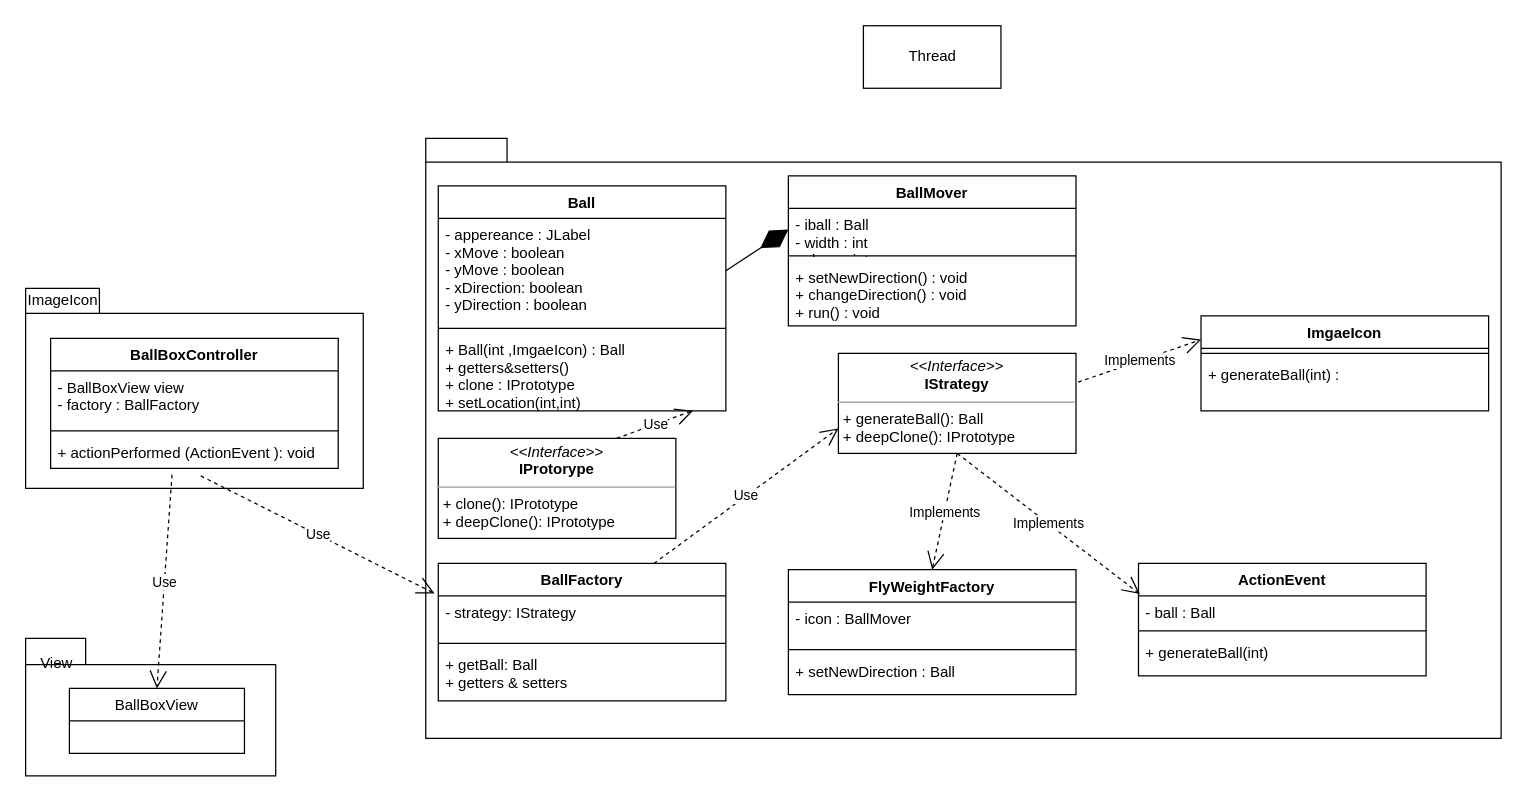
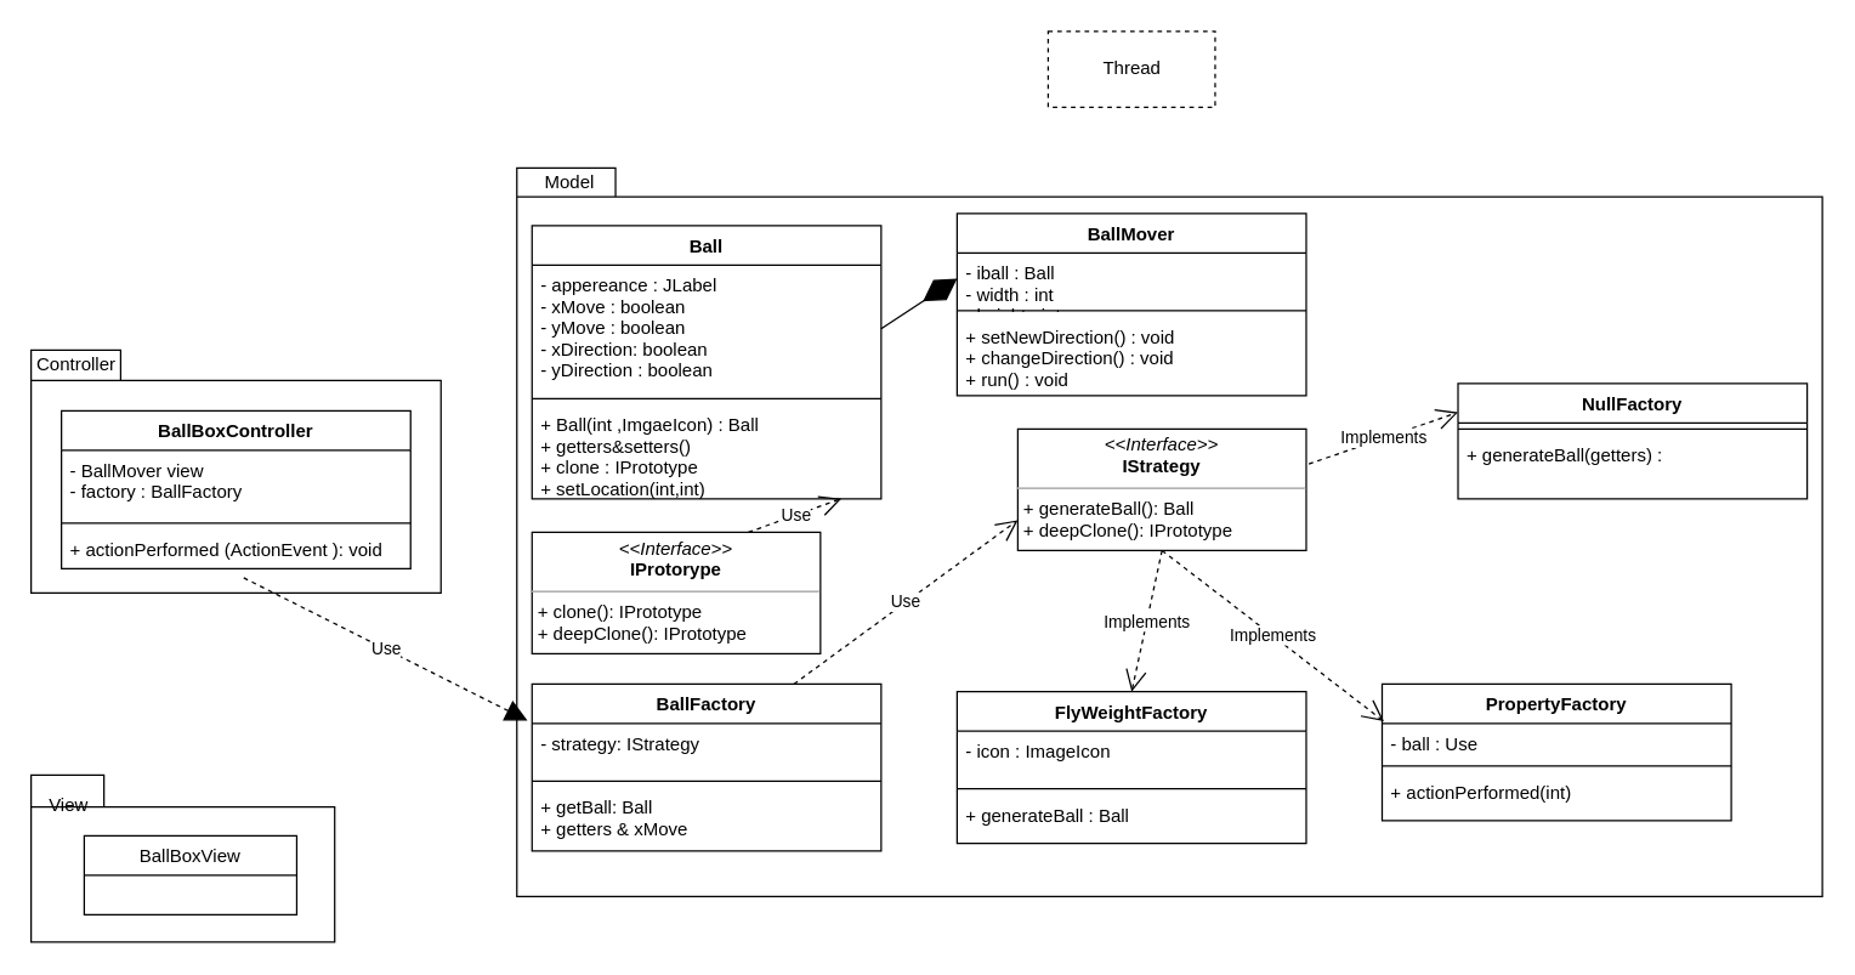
- <mxCell id="40" value="Thread" style="html=1;" vertex="1" parent="1"><mxGeometry x="690" y="20" width="110" height="50" as="geometry" /></mxCell>
+ <mxCell id="40" value="Thread" style="html=1;dashed=1;" vertex="1" parent="1"><mxGeometry x="690" y="20" width="110" height="50" as="geometry" /></mxCell>
+ <mxCell id="13" value="Model&lt;br&gt;" style="text;html=1;strokeColor=none;fillColor=none;align=center;verticalAlign=middle;whiteSpace=wrap;rounded=0;" vertex="1" parent="1"><mxGeometry x="355" y="110" width="40" height="20" as="geometry" /></mxCell>
- <mxCell id="27" value="- iball : Ball&#10;- width : int&#10;- clone : int" style="text;strokeColor=none;fillColor=none;align=left;verticalAlign=top;spacingLeft=4;spacingRight=4;overflow=hidden;rotatable=0;points=[[0,0.5],[1,0.5]];portConstraint=eastwest;" vertex="1" parent="26"><mxGeometry y="26" width="230" height="34" as="geometry" /></mxCell>
+ <mxCell id="27" value="- iball : Ball&#10;- width : int&#10;- height : int" style="text;strokeColor=none;fillColor=none;align=left;verticalAlign=top;spacingLeft=4;spacingRight=4;overflow=hidden;rotatable=0;points=[[0,0.5],[1,0.5]];portConstraint=eastwest;" vertex="1" parent="26"><mxGeometry y="26" width="230" height="34" as="geometry" /></mxCell>
- <mxCell id="6" value="ImageIcon" style="text;html=1;strokeColor=none;fillColor=none;align=center;verticalAlign=middle;whiteSpace=wrap;rounded=0;" vertex="1" parent="1"><mxGeometry x="30" y="230" width="40" height="20" as="geometry" /></mxCell>
+ <mxCell id="6" value="Controller" style="text;html=1;strokeColor=none;fillColor=none;align=center;verticalAlign=middle;whiteSpace=wrap;rounded=0;" vertex="1" parent="1"><mxGeometry x="30" y="230" width="40" height="20" as="geometry" /></mxCell>
- <mxCell id="32" value="ImgaeIcon" style="swimlane;fontStyle=1;align=center;verticalAlign=top;childLayout=stackLayout;horizontal=1;startSize=26;horizontalStack=0;resizeParent=1;resizeParentMax=0;resizeLast=0;collapsible=1;marginBottom=0;" vertex="1" parent="1"><mxGeometry x="960" y="252" width="230" height="76" as="geometry" /></mxCell>
+ <mxCell id="32" value="NullFactory" style="swimlane;fontStyle=1;align=center;verticalAlign=top;childLayout=stackLayout;horizontal=1;startSize=26;horizontalStack=0;resizeParent=1;resizeParentMax=0;resizeLast=0;collapsible=1;marginBottom=0;" vertex="1" parent="1"><mxGeometry x="960" y="252" width="230" height="76" as="geometry" /></mxCell>
- <mxCell id="34" value="+ generateBall(int) :&#10;" style="text;strokeColor=none;fillColor=none;align=left;verticalAlign=top;spacingLeft=4;spacingRight=4;overflow=hidden;rotatable=0;points=[[0,0.5],[1,0.5]];portConstraint=eastwest;" vertex="1" parent="32"><mxGeometry y="34" width="230" height="42" as="geometry" /></mxCell>
+ <mxCell id="34" value="+ generateBall(getters) :&#10;" style="text;strokeColor=none;fillColor=none;align=left;verticalAlign=top;spacingLeft=4;spacingRight=4;overflow=hidden;rotatable=0;points=[[0,0.5],[1,0.5]];portConstraint=eastwest;" vertex="1" parent="32"><mxGeometry y="34" width="230" height="42" as="geometry" /></mxCell>
- <mxCell id="8" value="- BallBoxView view&#10;- factory : BallFactory" style="text;strokeColor=none;fillColor=none;align=left;verticalAlign=top;spacingLeft=4;spacingRight=4;overflow=hidden;rotatable=0;points=[[0,0.5],[1,0.5]];portConstraint=eastwest;" vertex="1" parent="7"><mxGeometry y="26" width="230" height="44" as="geometry" /></mxCell>
+ <mxCell id="8" value="- BallMover view&#10;- factory : BallFactory" style="text;strokeColor=none;fillColor=none;align=left;verticalAlign=top;spacingLeft=4;spacingRight=4;overflow=hidden;rotatable=0;points=[[0,0.5],[1,0.5]];portConstraint=eastwest;" vertex="1" parent="7"><mxGeometry y="26" width="230" height="44" as="geometry" /></mxCell>
- <mxCell id="12" value="Use" style="endArrow=open;endSize=12;dashed=1;html=1;entryX=0.5;entryY=0;entryDx=0;entryDy=0;exitX=0.422;exitY=1.192;exitDx=0;exitDy=0;exitPerimeter=0;" edge="1" parent="1" source="10" target="4"><mxGeometry width="160" relative="1" as="geometry"><mxPoint x="145" y="490" as="sourcePoint" /><mxPoint x="180" y="690" as="targetPoint" /></mxGeometry></mxCell>
- <mxCell id="35" value="ActionEvent" style="swimlane;fontStyle=1;align=center;verticalAlign=top;childLayout=stackLayout;horizontal=1;startSize=26;horizontalStack=0;resizeParent=1;resizeParentMax=0;resizeLast=0;collapsible=1;marginBottom=0;" vertex="1" parent="1"><mxGeometry x="910" y="450" width="230" height="90" as="geometry" /></mxCell>
+ <mxCell id="35" value="PropertyFactory" style="swimlane;fontStyle=1;align=center;verticalAlign=top;childLayout=stackLayout;horizontal=1;startSize=26;horizontalStack=0;resizeParent=1;resizeParentMax=0;resizeLast=0;collapsible=1;marginBottom=0;" vertex="1" parent="1"><mxGeometry x="910" y="450" width="230" height="90" as="geometry" /></mxCell>
- <mxCell id="39" value="Use" style="endArrow=open;endSize=12;dashed=1;html=1;entryX=-0.013;entryY=-0.059;entryDx=0;entryDy=0;exitX=0.522;exitY=1.231;exitDx=0;exitDy=0;exitPerimeter=0;entryPerimeter=0;" edge="1" parent="1" source="10" target="23"><mxGeometry width="160" relative="1" as="geometry"><mxPoint x="137.06" y="378.992" as="sourcePoint" /><mxPoint x="135" y="560" as="targetPoint" /></mxGeometry></mxCell>
+ <mxCell id="39" value="Use" style="endArrow=block;endSize=12;dashed=1;html=1;entryX=-0.013;entryY=-0.059;entryDx=0;entryDy=0;exitX=0.522;exitY=1.231;exitDx=0;exitDy=0;exitPerimeter=0;entryPerimeter=0;" edge="1" parent="1" source="10" target="23"><mxGeometry width="160" relative="1" as="geometry"><mxPoint x="137.06" y="378.992" as="sourcePoint" /><mxPoint x="135" y="560" as="targetPoint" /></mxGeometry></mxCell>
- <mxCell id="36" value="- ball : Ball" style="text;strokeColor=none;fillColor=none;align=left;verticalAlign=top;spacingLeft=4;spacingRight=4;overflow=hidden;rotatable=0;points=[[0,0.5],[1,0.5]];portConstraint=eastwest;" vertex="1" parent="35"><mxGeometry y="26" width="230" height="24" as="geometry" /></mxCell>
+ <mxCell id="36" value="- ball : Use" style="text;strokeColor=none;fillColor=none;align=left;verticalAlign=top;spacingLeft=4;spacingRight=4;overflow=hidden;rotatable=0;points=[[0,0.5],[1,0.5]];portConstraint=eastwest;" vertex="1" parent="35"><mxGeometry y="26" width="230" height="24" as="geometry" /></mxCell>
- <mxCell id="19" value="- icon : BallMover&#10;" style="text;strokeColor=none;fillColor=none;align=left;verticalAlign=top;spacingLeft=4;spacingRight=4;overflow=hidden;rotatable=0;points=[[0,0.5],[1,0.5]];portConstraint=eastwest;" vertex="1" parent="18"><mxGeometry y="26" width="230" height="34" as="geometry" /></mxCell>
+ <mxCell id="19" value="- icon : ImageIcon&#10;" style="text;strokeColor=none;fillColor=none;align=left;verticalAlign=top;spacingLeft=4;spacingRight=4;overflow=hidden;rotatable=0;points=[[0,0.5],[1,0.5]];portConstraint=eastwest;" vertex="1" parent="18"><mxGeometry y="26" width="230" height="34" as="geometry" /></mxCell>
- <mxCell id="38" value="+ generateBall(int)" style="text;strokeColor=none;fillColor=none;align=left;verticalAlign=top;spacingLeft=4;spacingRight=4;overflow=hidden;rotatable=0;points=[[0,0.5],[1,0.5]];portConstraint=eastwest;" vertex="1" parent="35"><mxGeometry y="58" width="230" height="32" as="geometry" /></mxCell>
+ <mxCell id="38" value="+ actionPerformed(int)" style="text;strokeColor=none;fillColor=none;align=left;verticalAlign=top;spacingLeft=4;spacingRight=4;overflow=hidden;rotatable=0;points=[[0,0.5],[1,0.5]];portConstraint=eastwest;" vertex="1" parent="35"><mxGeometry y="58" width="230" height="32" as="geometry" /></mxCell>
- <mxCell id="25" value="+ getBall: Ball&#10;+ getters &amp; setters&#10;" style="text;strokeColor=none;fillColor=none;align=left;verticalAlign=top;spacingLeft=4;spacingRight=4;overflow=hidden;rotatable=0;points=[[0,0.5],[1,0.5]];portConstraint=eastwest;" vertex="1" parent="22"><mxGeometry y="68" width="230" height="42" as="geometry" /></mxCell>
+ <mxCell id="25" value="+ getBall: Ball&#10;+ getters &amp; xMove&#10;" style="text;strokeColor=none;fillColor=none;align=left;verticalAlign=top;spacingLeft=4;spacingRight=4;overflow=hidden;rotatable=0;points=[[0,0.5],[1,0.5]];portConstraint=eastwest;" vertex="1" parent="22"><mxGeometry y="68" width="230" height="42" as="geometry" /></mxCell>
- <mxCell id="21" value="+ setNewDirection : Ball" style="text;strokeColor=none;fillColor=none;align=left;verticalAlign=top;spacingLeft=4;spacingRight=4;overflow=hidden;rotatable=0;points=[[0,0.5],[1,0.5]];portConstraint=eastwest;" vertex="1" parent="18"><mxGeometry y="68" width="230" height="32" as="geometry" /></mxCell>
+ <mxCell id="21" value="+ generateBall : Ball" style="text;strokeColor=none;fillColor=none;align=left;verticalAlign=top;spacingLeft=4;spacingRight=4;overflow=hidden;rotatable=0;points=[[0,0.5],[1,0.5]];portConstraint=eastwest;" vertex="1" parent="18"><mxGeometry y="68" width="230" height="32" as="geometry" /></mxCell>
